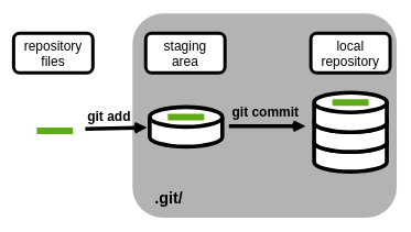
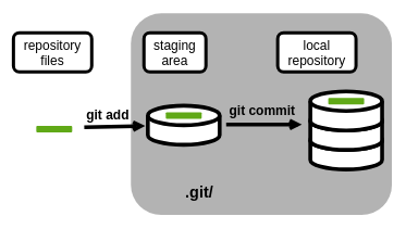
- <mxCell id="4" value="&lt;span style=&quot;font-size: 20px&quot;&gt;staging&lt;br&gt;area&lt;/span&gt;" style="rounded=1;whiteSpace=wrap;html=1;strokeWidth=5;" parent="1" vertex="1"><mxGeometry x="220" y="50" width="120" height="60" as="geometry" /></mxCell>
+ <mxCell id="4" value="&lt;span style=&quot;font-size: 20px&quot;&gt;staging&lt;br&gt;area&lt;/span&gt;" style="rounded=1;whiteSpace=wrap;html=1;strokeWidth=5;" parent="1" vertex="1"><mxGeometry x="220" y="50" width="95" height="60" as="geometry" /></mxCell>
- <mxCell id="5" value="&lt;span style=&quot;font-size: 20px&quot;&gt;local repository&lt;/span&gt;" style="rounded=1;whiteSpace=wrap;html=1;strokeWidth=5;" parent="1" vertex="1"><mxGeometry x="470" y="50" width="120" height="60" as="geometry" /></mxCell>
+ <mxCell id="5" value="&lt;span style=&quot;font-size: 20px&quot;&gt;local repository&lt;/span&gt;" style="rounded=1;whiteSpace=wrap;html=1;strokeWidth=5;" parent="1" vertex="1"><mxGeometry x="425" y="50" width="120" height="60" as="geometry" /></mxCell>
- <mxCell id="18" value="&lt;b&gt;&lt;font style=&quot;font-size: 24px&quot;&gt;.git/&lt;/font&gt;&lt;/b&gt;" style="rounded=1;whiteSpace=wrap;html=1;strokeWidth=5;strokeColor=none;fillColor=none;" parent="1" vertex="1"><mxGeometry x="220" y="280" width="70" height="40" as="geometry" /></mxCell>
+ <mxCell id="18" value="&lt;b&gt;&lt;font style=&quot;font-size: 24px&quot;&gt;.git/&lt;/font&gt;&lt;/b&gt;" style="rounded=1;whiteSpace=wrap;html=1;strokeWidth=5;strokeColor=none;fillColor=none;" parent="1" vertex="1"><mxGeometry x="270" y="275" width="70" height="40" as="geometry" /></mxCell>
